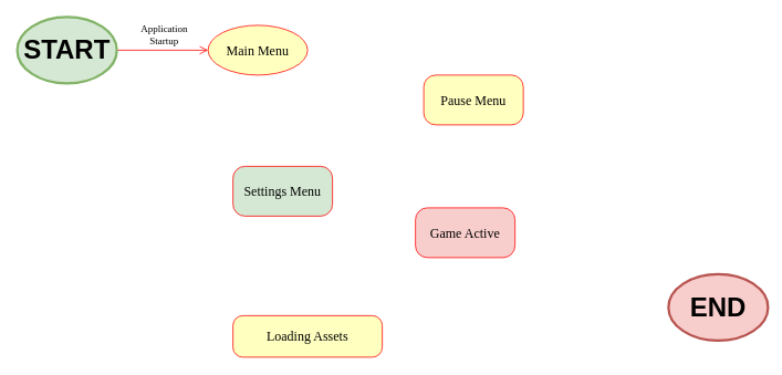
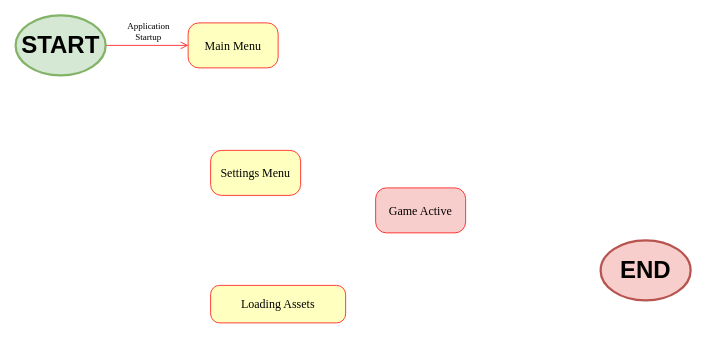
- <mxCell id="2" value="Main Menu" style="ellipse;whiteSpace=wrap;html=1;arcSize=24;fillColor=#ffffc0;strokeColor=#ff0000;shadow=0;comic=0;labelBackgroundColor=none;fontFamily=Verdana;fontSize=16;fontColor=#000000;align=center;" parent="1" vertex="1"><mxGeometry x="250" y="30" width="120" height="60" as="geometry" /></mxCell>
+ <mxCell id="2" value="Main Menu" style="rounded=1;whiteSpace=wrap;html=1;arcSize=24;fillColor=#ffffc0;strokeColor=#ff0000;shadow=0;comic=0;labelBackgroundColor=none;fontFamily=Verdana;fontSize=16;fontColor=#000000;align=center;" parent="1" vertex="1"><mxGeometry x="250" y="30" width="120" height="60" as="geometry" /></mxCell>
- <mxCell id="7" value="Pause Menu" style="rounded=1;whiteSpace=wrap;html=1;arcSize=24;fillColor=#ffffc0;strokeColor=#ff0000;shadow=0;comic=0;labelBackgroundColor=none;fontFamily=Verdana;fontSize=16;fontColor=#000000;align=center;" vertex="1" parent="1"><mxGeometry x="510" y="90" width="120" height="60" as="geometry" /></mxCell>
- <mxCell id="8" value="Settings Menu" style="rounded=1;whiteSpace=wrap;html=1;arcSize=24;fillColor=#d5e8d4;strokeColor=#ff0000;shadow=0;comic=0;labelBackgroundColor=none;fontFamily=Verdana;fontSize=16;fontColor=#000000;align=center;" vertex="1" parent="1"><mxGeometry x="280" y="200" width="120" height="60" as="geometry" /></mxCell>
+ <mxCell id="8" value="Settings Menu" style="rounded=1;whiteSpace=wrap;html=1;arcSize=24;fillColor=#ffffc0;strokeColor=#ff0000;shadow=0;comic=0;labelBackgroundColor=none;fontFamily=Verdana;fontSize=16;fontColor=#000000;align=center;" vertex="1" parent="1"><mxGeometry x="280" y="200" width="120" height="60" as="geometry" /></mxCell>
- <mxCell id="6" value="END" style="ellipse;whiteSpace=wrap;html=1;fillColor=#f8cecc;strokeColor=#b85450;fontStyle=1;fontSize=32;strokeWidth=3;gradientDirection=north;" vertex="1" parent="1"><mxGeometry x="805" y="330" width="120" height="80" as="geometry" /></mxCell>
+ <mxCell id="6" value="END" style="ellipse;whiteSpace=wrap;html=1;fillColor=#f8cecc;strokeColor=#b85450;fontStyle=1;fontSize=32;strokeWidth=3;gradientDirection=north;" vertex="1" parent="1"><mxGeometry x="800" y="320" width="120" height="80" as="geometry" /></mxCell>
